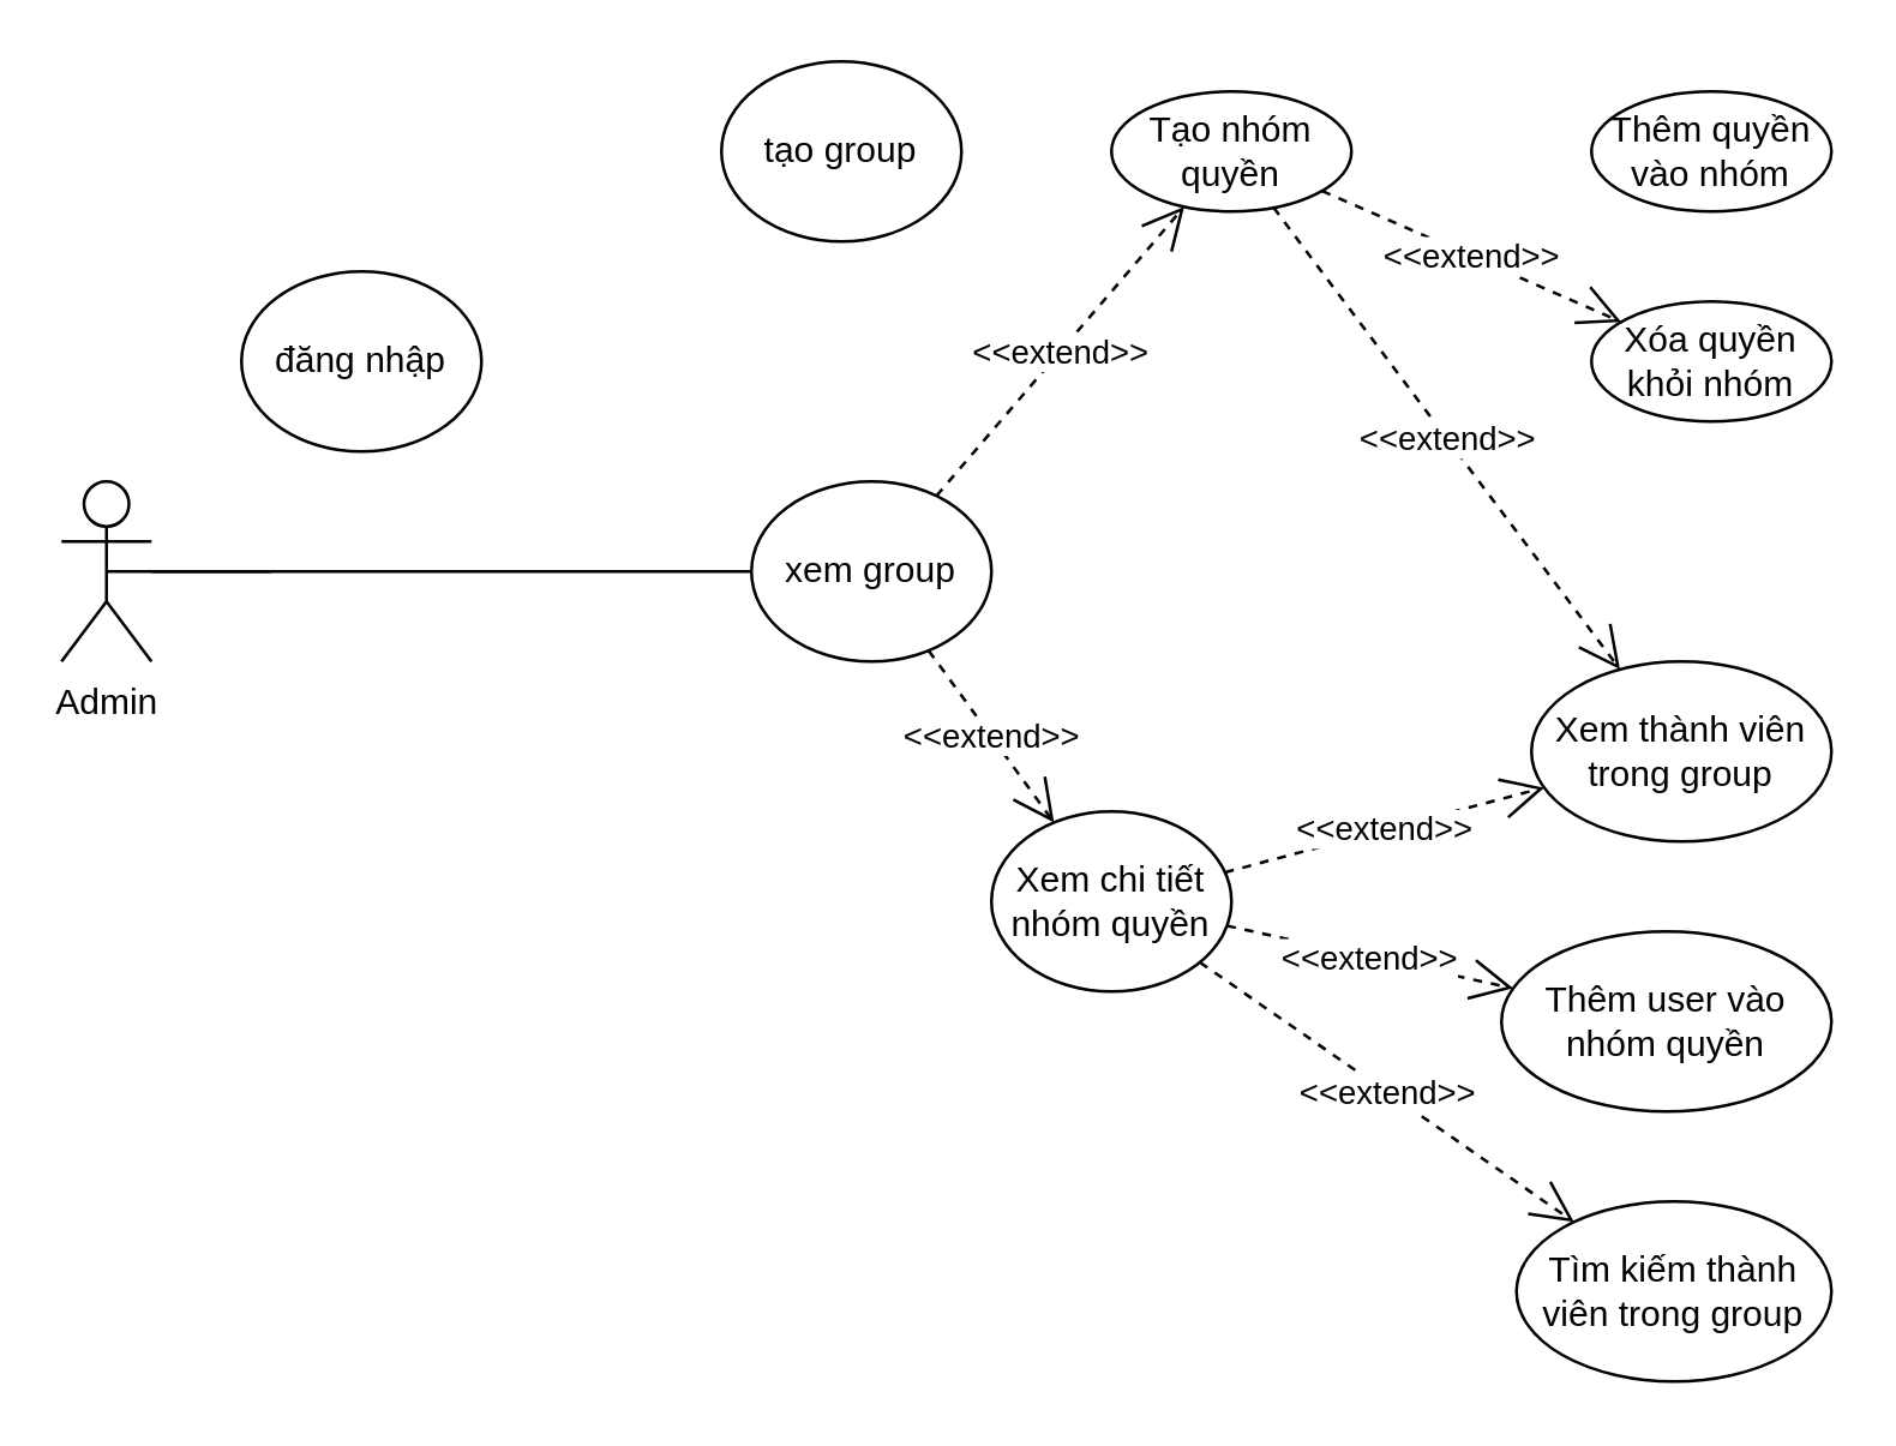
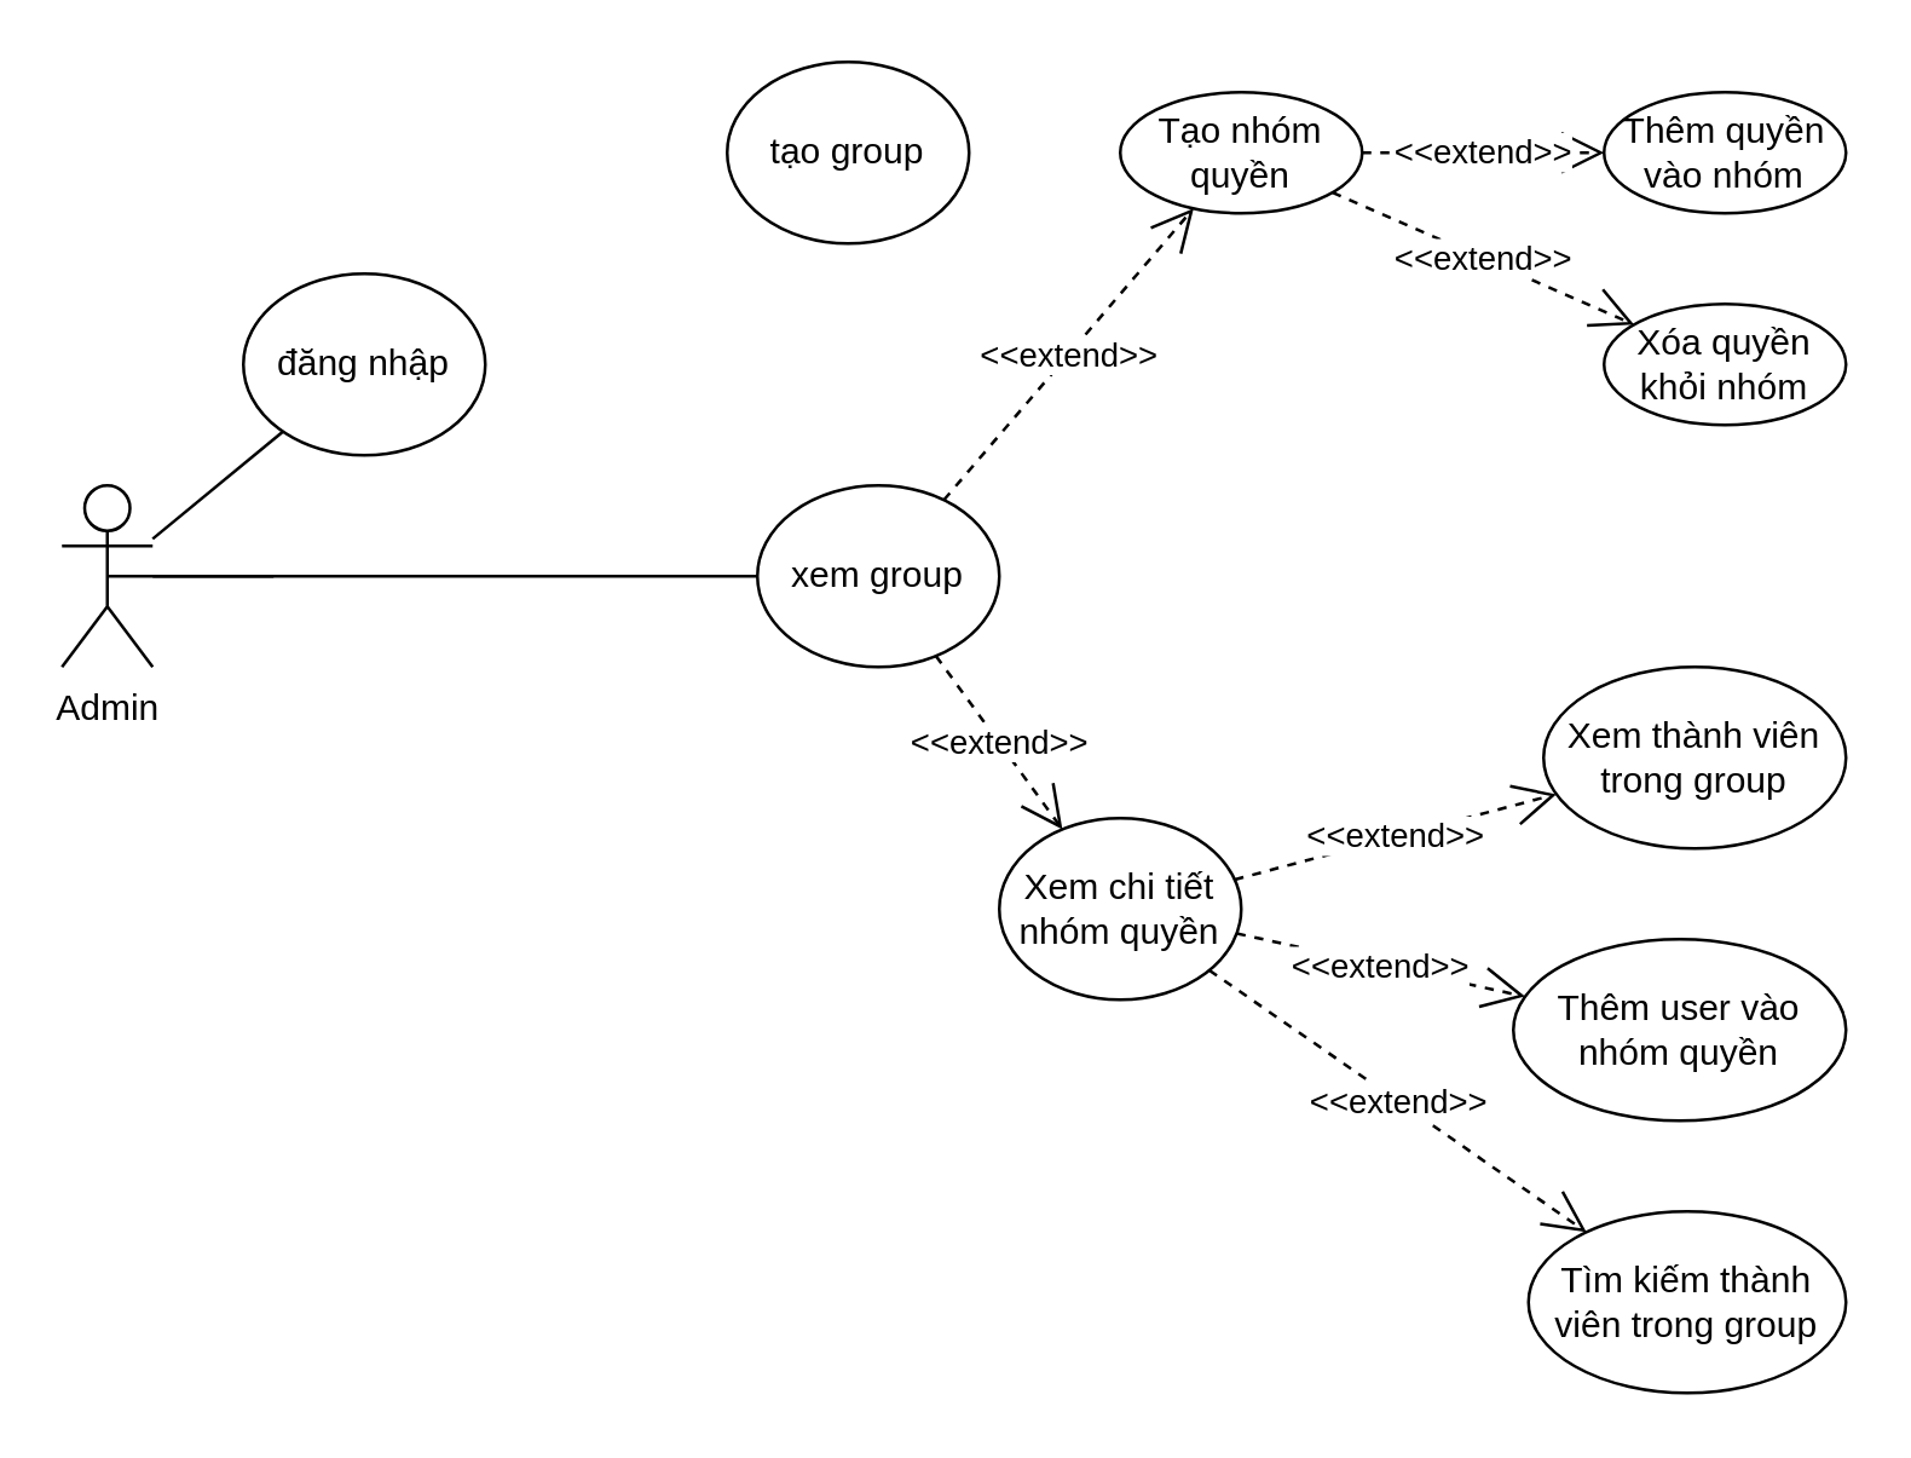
- <mxCell id="7" value="&amp;lt;&amp;lt;extend&amp;gt;&amp;gt;" style="endArrow=open;endSize=12;dashed=1;html=1;rounded=0;strokeColor=default;align=center;verticalAlign=middle;fontFamily=Helvetica;fontSize=11;fontColor=default;labelBackgroundColor=default;edgeStyle=none;" edge="1" parent="1" source="3" target="15"><mxGeometry width="160" relative="1" as="geometry"><mxPoint x="450" y="209" as="sourcePoint" /><mxPoint x="400" y="271" as="targetPoint" /><mxPoint as="offset" /></mxGeometry></mxCell>
+ <mxCell id="7" value="&amp;lt;&amp;lt;extend&amp;gt;&amp;gt;" style="endArrow=open;endSize=12;dashed=1;html=1;rounded=0;strokeColor=default;align=center;verticalAlign=middle;fontFamily=Helvetica;fontSize=11;fontColor=default;labelBackgroundColor=default;edgeStyle=none;" edge="1" parent="1" source="3" target="6"><mxGeometry width="160" relative="1" as="geometry"><mxPoint x="450" y="209" as="sourcePoint" /><mxPoint x="400" y="271" as="targetPoint" /><mxPoint as="offset" /></mxGeometry></mxCell>
+ <mxCell id="21" value="" style="endArrow=none;html=1;rounded=0;" edge="1" parent="1" source="2" target="22"><mxGeometry width="50" height="50" relative="1" as="geometry"><mxPoint x="45" y="200" as="sourcePoint" /><mxPoint x="260" y="200" as="targetPoint" /></mxGeometry></mxCell>
